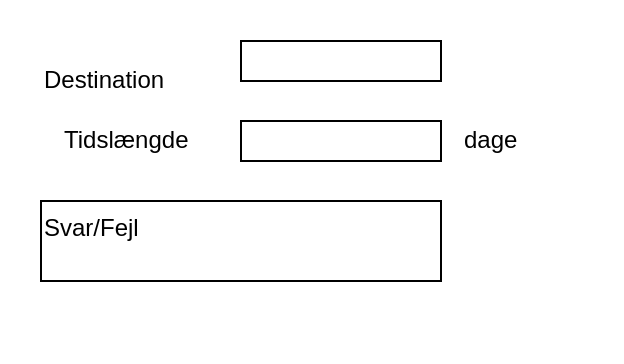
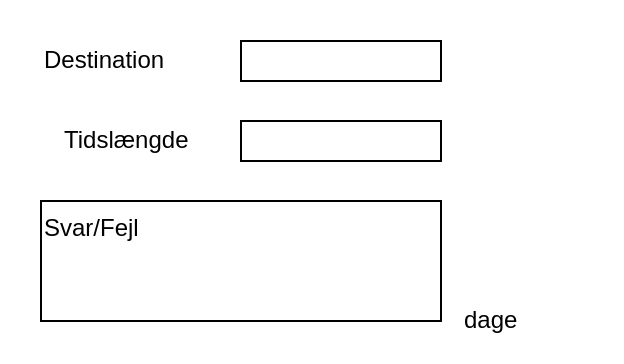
- <mxCell id="2" value="Destination" style="text;html=1;align=left;verticalAlign=middle;whiteSpace=wrap;rounded=0;" vertex="1" parent="1"><mxGeometry x="20" y="30" width="60" height="20" as="geometry" /></mxCell>
+ <mxCell id="2" value="Destination" style="text;html=1;align=left;verticalAlign=middle;whiteSpace=wrap;rounded=0;" vertex="1" parent="1"><mxGeometry x="20" y="20" width="60" height="20" as="geometry" /></mxCell>
- <mxCell id="5" value="dage" style="text;html=1;align=left;verticalAlign=middle;whiteSpace=wrap;rounded=0;" vertex="1" parent="1"><mxGeometry x="230" y="55" width="60" height="30" as="geometry" /></mxCell>
+ <mxCell id="5" value="dage" style="text;html=1;align=left;verticalAlign=middle;whiteSpace=wrap;rounded=0;" vertex="1" parent="1"><mxGeometry x="230" y="145" width="60" height="30" as="geometry" /></mxCell>
- <mxCell id="7" value="Svar/Fejl" style="rounded=0;whiteSpace=wrap;html=1;align=left;verticalAlign=top;" vertex="1" parent="1"><mxGeometry x="20" y="100" width="200" height="40" as="geometry" /></mxCell>
+ <mxCell id="7" value="Svar/Fejl" style="rounded=0;whiteSpace=wrap;html=1;align=left;verticalAlign=top;" vertex="1" parent="1"><mxGeometry x="20" y="100" width="200" height="60" as="geometry" /></mxCell>
